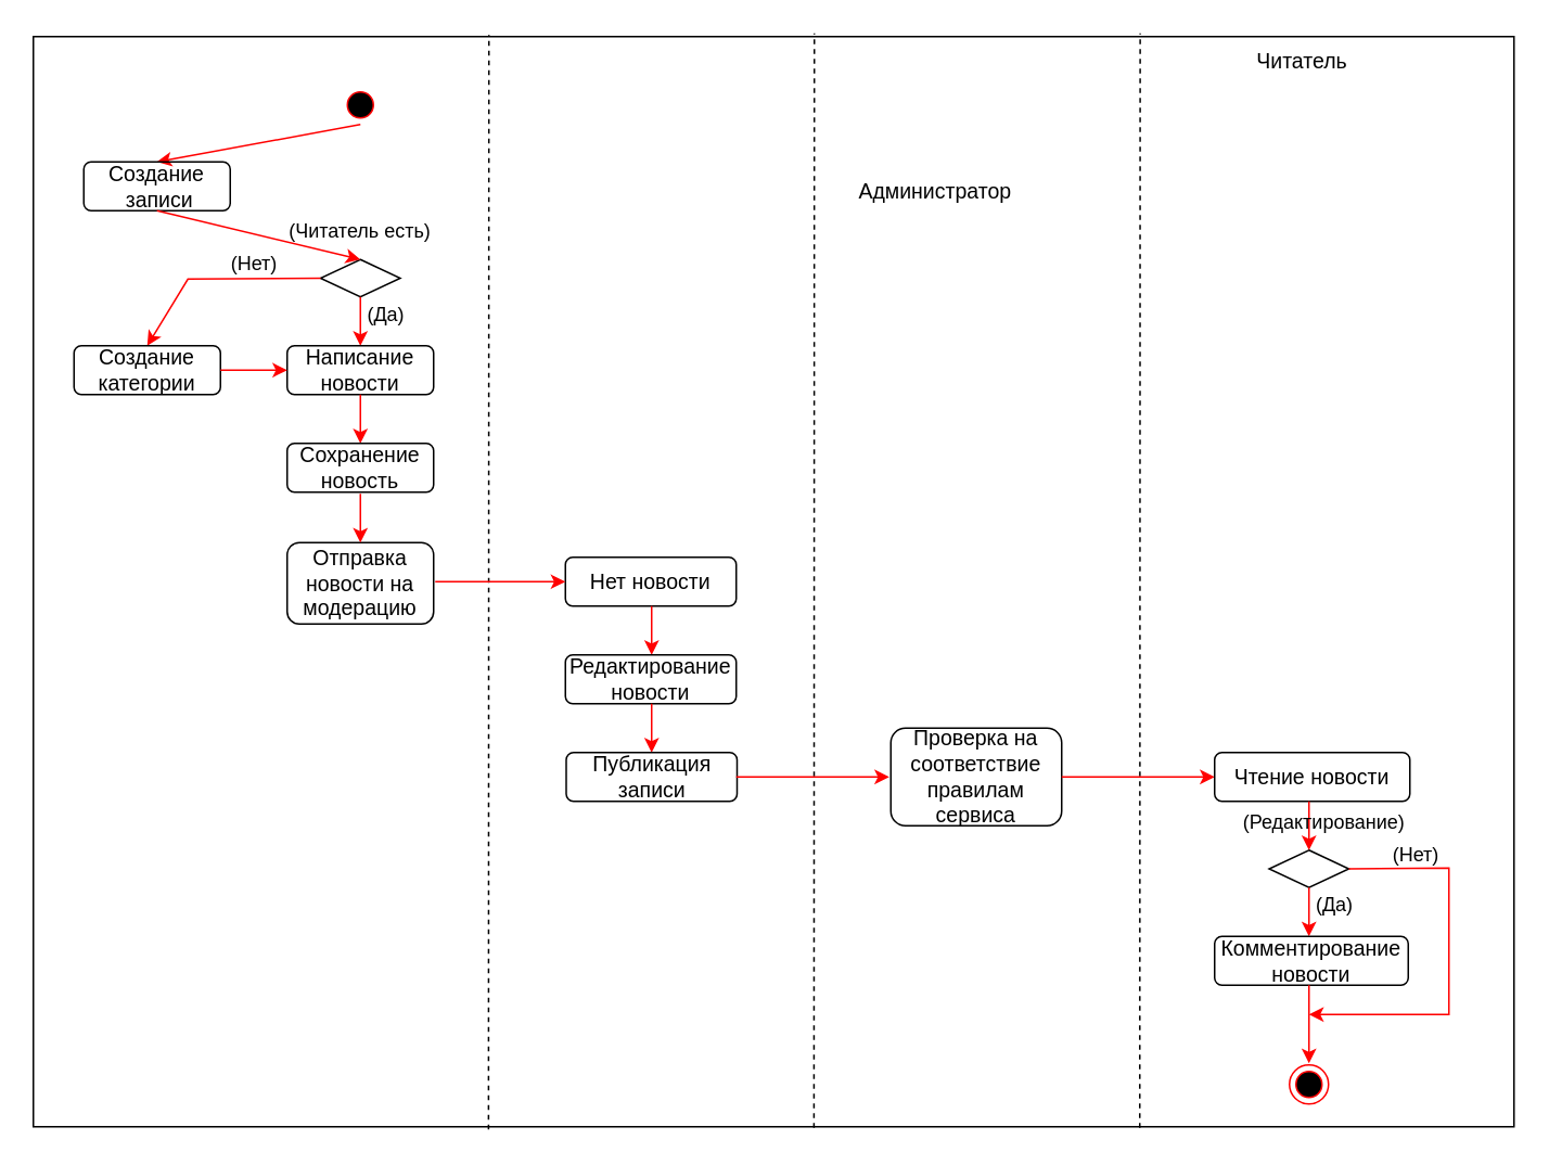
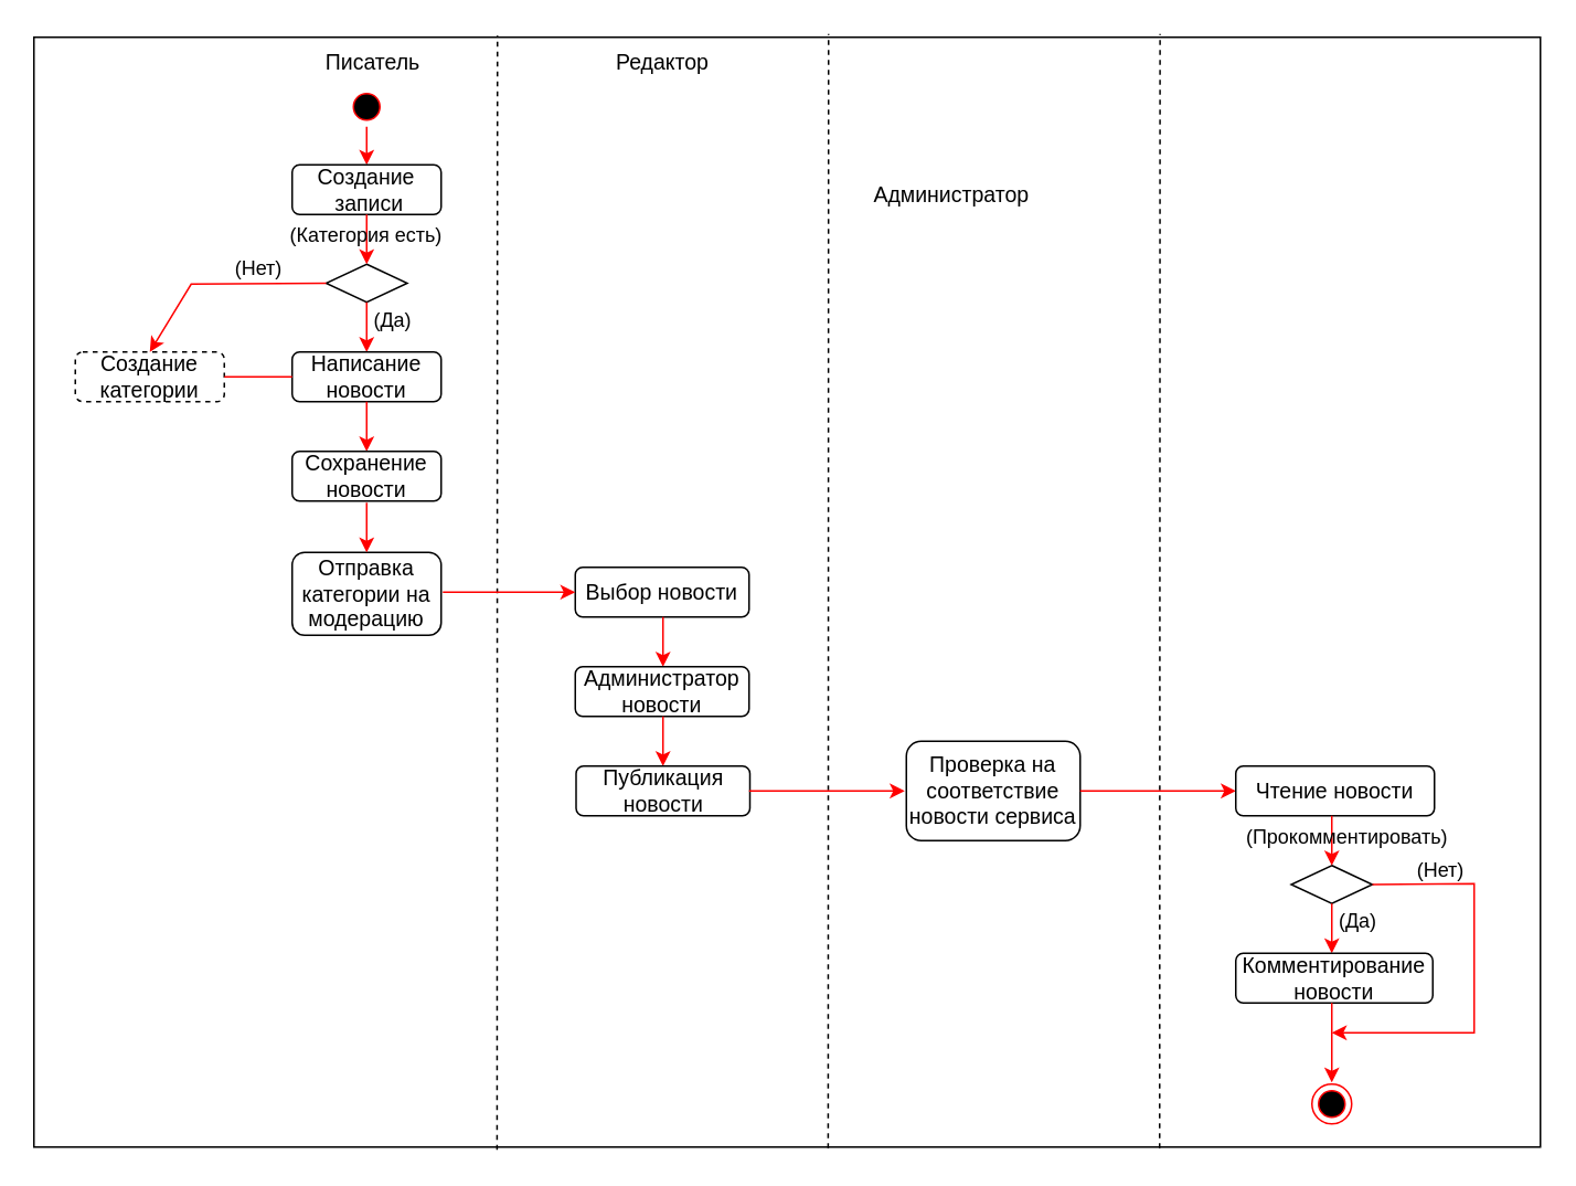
+ <mxCell id="6" value="Писатель" style="text;html=1;strokeColor=none;fillColor=none;align=center;verticalAlign=middle;whiteSpace=wrap;rounded=0;fontSize=13;" vertex="1" parent="1"><mxGeometry x="195" y="22" width="60" height="30" as="geometry" /></mxCell>
+ <mxCell id="7" value="Редактор" style="text;html=1;strokeColor=none;fillColor=none;align=center;verticalAlign=middle;whiteSpace=wrap;rounded=0;fontSize=13;" vertex="1" parent="1"><mxGeometry x="370" y="22" width="60" height="30" as="geometry" /></mxCell>
- <mxCell id="9" value="Читатель" style="text;html=1;strokeColor=none;fillColor=none;align=center;verticalAlign=middle;whiteSpace=wrap;rounded=0;fontSize=13;" vertex="1" parent="1"><mxGeometry x="770" y="22" width="60" height="30" as="geometry" /></mxCell>
- <mxCell id="12" value="Создание&lt;br&gt;&amp;nbsp;записи" style="rounded=1;whiteSpace=wrap;html=1;fontSize=13;fillColor=none;" vertex="1" parent="1"><mxGeometry x="51" y="99" width="90" height="30" as="geometry" /></mxCell>
+ <mxCell id="12" value="Создание&lt;br&gt;&amp;nbsp;записи" style="rounded=1;whiteSpace=wrap;html=1;fontSize=13;fillColor=none;" vertex="1" parent="1"><mxGeometry x="176" y="99" width="90" height="30" as="geometry" /></mxCell>
- <mxCell id="15" value="(Читатель есть)" style="text;html=1;strokeColor=none;fillColor=none;align=center;verticalAlign=middle;whiteSpace=wrap;rounded=0;fontSize=12;" vertex="1" parent="1"><mxGeometry x="166" y="130" width="110" height="23" as="geometry" /></mxCell>
+ <mxCell id="15" value="(Категория есть)" style="text;html=1;strokeColor=none;fillColor=none;align=center;verticalAlign=middle;whiteSpace=wrap;rounded=0;fontSize=12;" vertex="1" parent="1"><mxGeometry x="166" y="130" width="110" height="23" as="geometry" /></mxCell>
- <mxCell id="20" value="Создание категории" style="rounded=1;whiteSpace=wrap;html=1;fontSize=13;fillColor=none;" vertex="1" parent="1"><mxGeometry x="45" y="212" width="90" height="30" as="geometry" /></mxCell>
+ <mxCell id="20" value="Создание категории" style="rounded=1;whiteSpace=wrap;html=1;fontSize=13;fillColor=none;dashed=1;" vertex="1" parent="1"><mxGeometry x="45" y="212" width="90" height="30" as="geometry" /></mxCell>
- <mxCell id="22" value="" style="endArrow=classic;html=1;rounded=0;strokeColor=#FF0000;fontSize=12;exitX=1;exitY=0.5;exitDx=0;exitDy=0;entryX=0;entryY=0.5;entryDx=0;entryDy=0;" edge="1" parent="1" source="20" target="21"><mxGeometry width="50" height="50" relative="1" as="geometry"><mxPoint x="575" y="322" as="sourcePoint" /><mxPoint x="625" y="272" as="targetPoint" /></mxGeometry></mxCell>
+ <mxCell id="22" value="" style="endArrow=none;html=1;rounded=0;strokeColor=#FF0000;fontSize=12;exitX=1;exitY=0.5;exitDx=0;exitDy=0;entryX=0;entryY=0.5;entryDx=0;entryDy=0;" edge="1" parent="1" source="20" target="21"><mxGeometry width="50" height="50" relative="1" as="geometry"><mxPoint x="575" y="322" as="sourcePoint" /><mxPoint x="625" y="272" as="targetPoint" /></mxGeometry></mxCell>
- <mxCell id="25" value="Сохранение новость" style="rounded=1;whiteSpace=wrap;html=1;fontSize=13;fillColor=none;" vertex="1" parent="1"><mxGeometry x="176" y="272" width="90" height="30" as="geometry" /></mxCell>
+ <mxCell id="25" value="Сохранение новости" style="rounded=1;whiteSpace=wrap;html=1;fontSize=13;fillColor=none;" vertex="1" parent="1"><mxGeometry x="176" y="272" width="90" height="30" as="geometry" /></mxCell>
- <mxCell id="27" value="Нет новости" style="rounded=1;whiteSpace=wrap;html=1;fontSize=13;fillColor=none;" vertex="1" parent="1"><mxGeometry x="347" y="342" width="105" height="30" as="geometry" /></mxCell>
+ <mxCell id="27" value="Выбор новости" style="rounded=1;whiteSpace=wrap;html=1;fontSize=13;fillColor=none;" vertex="1" parent="1"><mxGeometry x="347" y="342" width="105" height="30" as="geometry" /></mxCell>
- <mxCell id="24" value="Отправка новости на модерацию" style="rounded=1;whiteSpace=wrap;html=1;fontSize=13;fillColor=none;" vertex="1" parent="1"><mxGeometry x="176" y="333" width="90" height="50" as="geometry" /></mxCell>
+ <mxCell id="24" value="Отправка категории на модерацию" style="rounded=1;whiteSpace=wrap;html=1;fontSize=13;fillColor=none;" vertex="1" parent="1"><mxGeometry x="176" y="333" width="90" height="50" as="geometry" /></mxCell>
- <mxCell id="29" value="Редактирование&lt;br&gt;новости" style="rounded=1;whiteSpace=wrap;html=1;fontSize=13;fillColor=none;" vertex="1" parent="1"><mxGeometry x="347" y="402" width="105" height="30" as="geometry" /></mxCell>
+ <mxCell id="29" value="Администратор&lt;br&gt;новости" style="rounded=1;whiteSpace=wrap;html=1;fontSize=13;fillColor=none;" vertex="1" parent="1"><mxGeometry x="347" y="402" width="105" height="30" as="geometry" /></mxCell>
- <mxCell id="31" value="Публикация записи" style="rounded=1;whiteSpace=wrap;html=1;fontSize=13;fillColor=none;" vertex="1" parent="1"><mxGeometry x="347.5" y="462" width="105" height="30" as="geometry" /></mxCell>
+ <mxCell id="31" value="Публикация новости" style="rounded=1;whiteSpace=wrap;html=1;fontSize=13;fillColor=none;" vertex="1" parent="1"><mxGeometry x="347.5" y="462" width="105" height="30" as="geometry" /></mxCell>
- <mxCell id="34" value="Проверка на соответствие правилам сервиса" style="rounded=1;whiteSpace=wrap;html=1;fontSize=13;fillColor=none;" vertex="1" parent="1"><mxGeometry x="547" y="447" width="105" height="60" as="geometry" /></mxCell>
+ <mxCell id="34" value="Проверка на соответствие новости сервиса" style="rounded=1;whiteSpace=wrap;html=1;fontSize=13;fillColor=none;" vertex="1" parent="1"><mxGeometry x="547" y="447" width="105" height="60" as="geometry" /></mxCell>
- <mxCell id="40" value="(Редактирование)" style="text;html=1;strokeColor=none;fillColor=none;align=center;verticalAlign=middle;whiteSpace=wrap;rounded=0;fontSize=12;" vertex="1" parent="1"><mxGeometry x="749" y="493" width="129" height="23" as="geometry" /></mxCell>
+ <mxCell id="40" value="(Прокомментировать)" style="text;html=1;strokeColor=none;fillColor=none;align=center;verticalAlign=middle;whiteSpace=wrap;rounded=0;fontSize=12;" vertex="1" parent="1"><mxGeometry x="749" y="493" width="129" height="23" as="geometry" /></mxCell>
